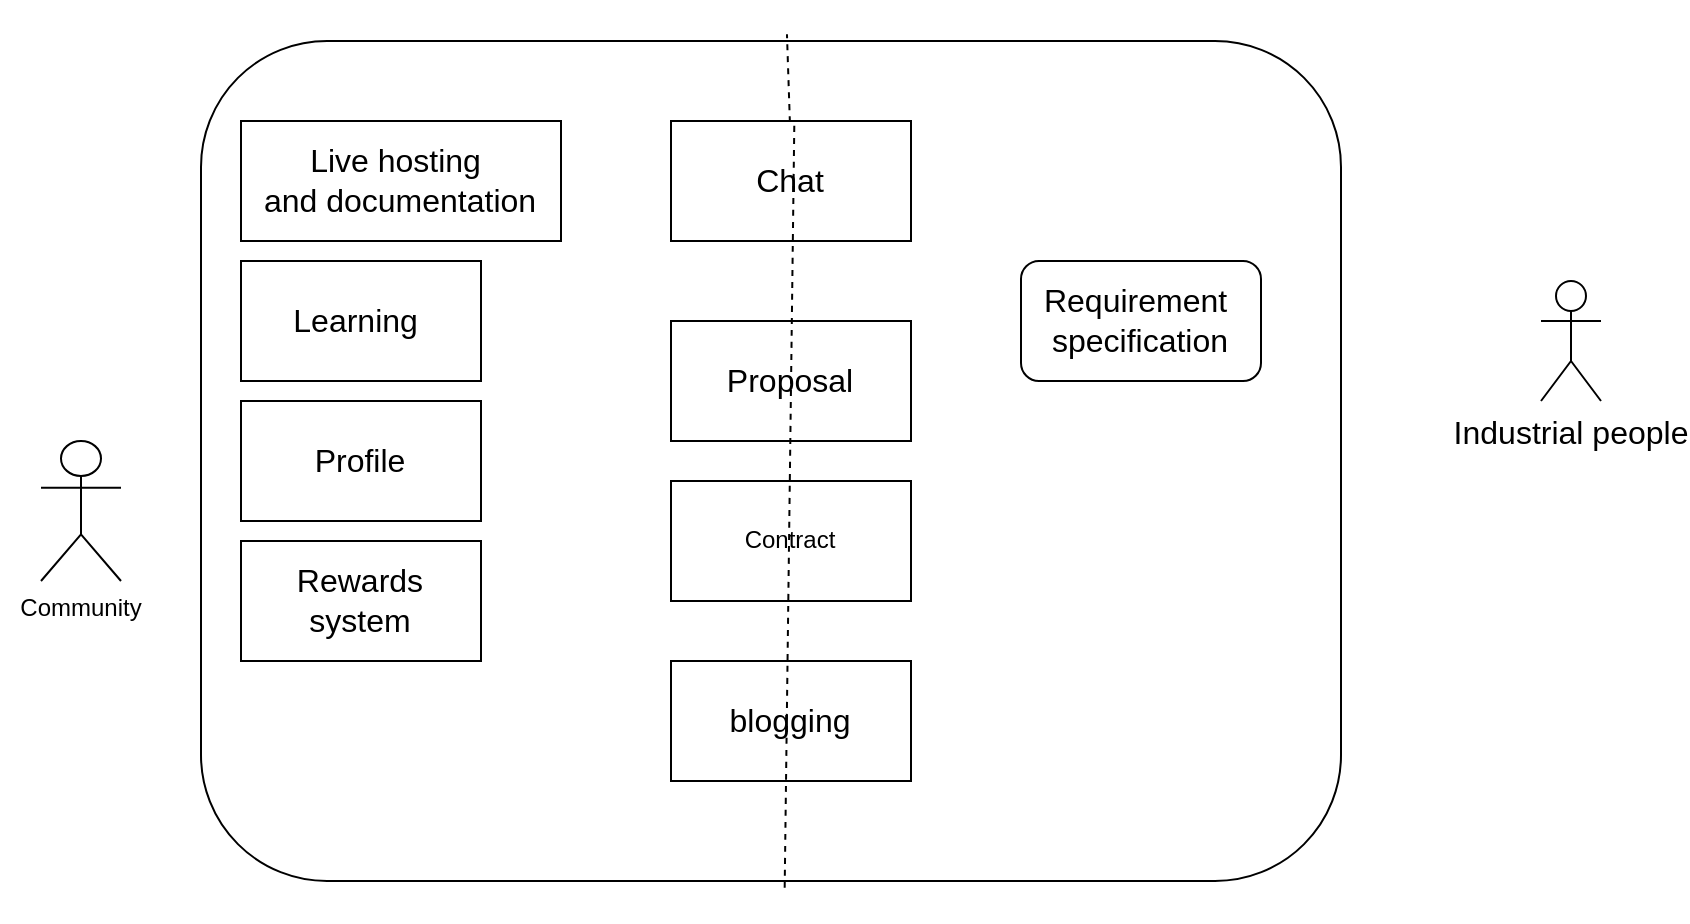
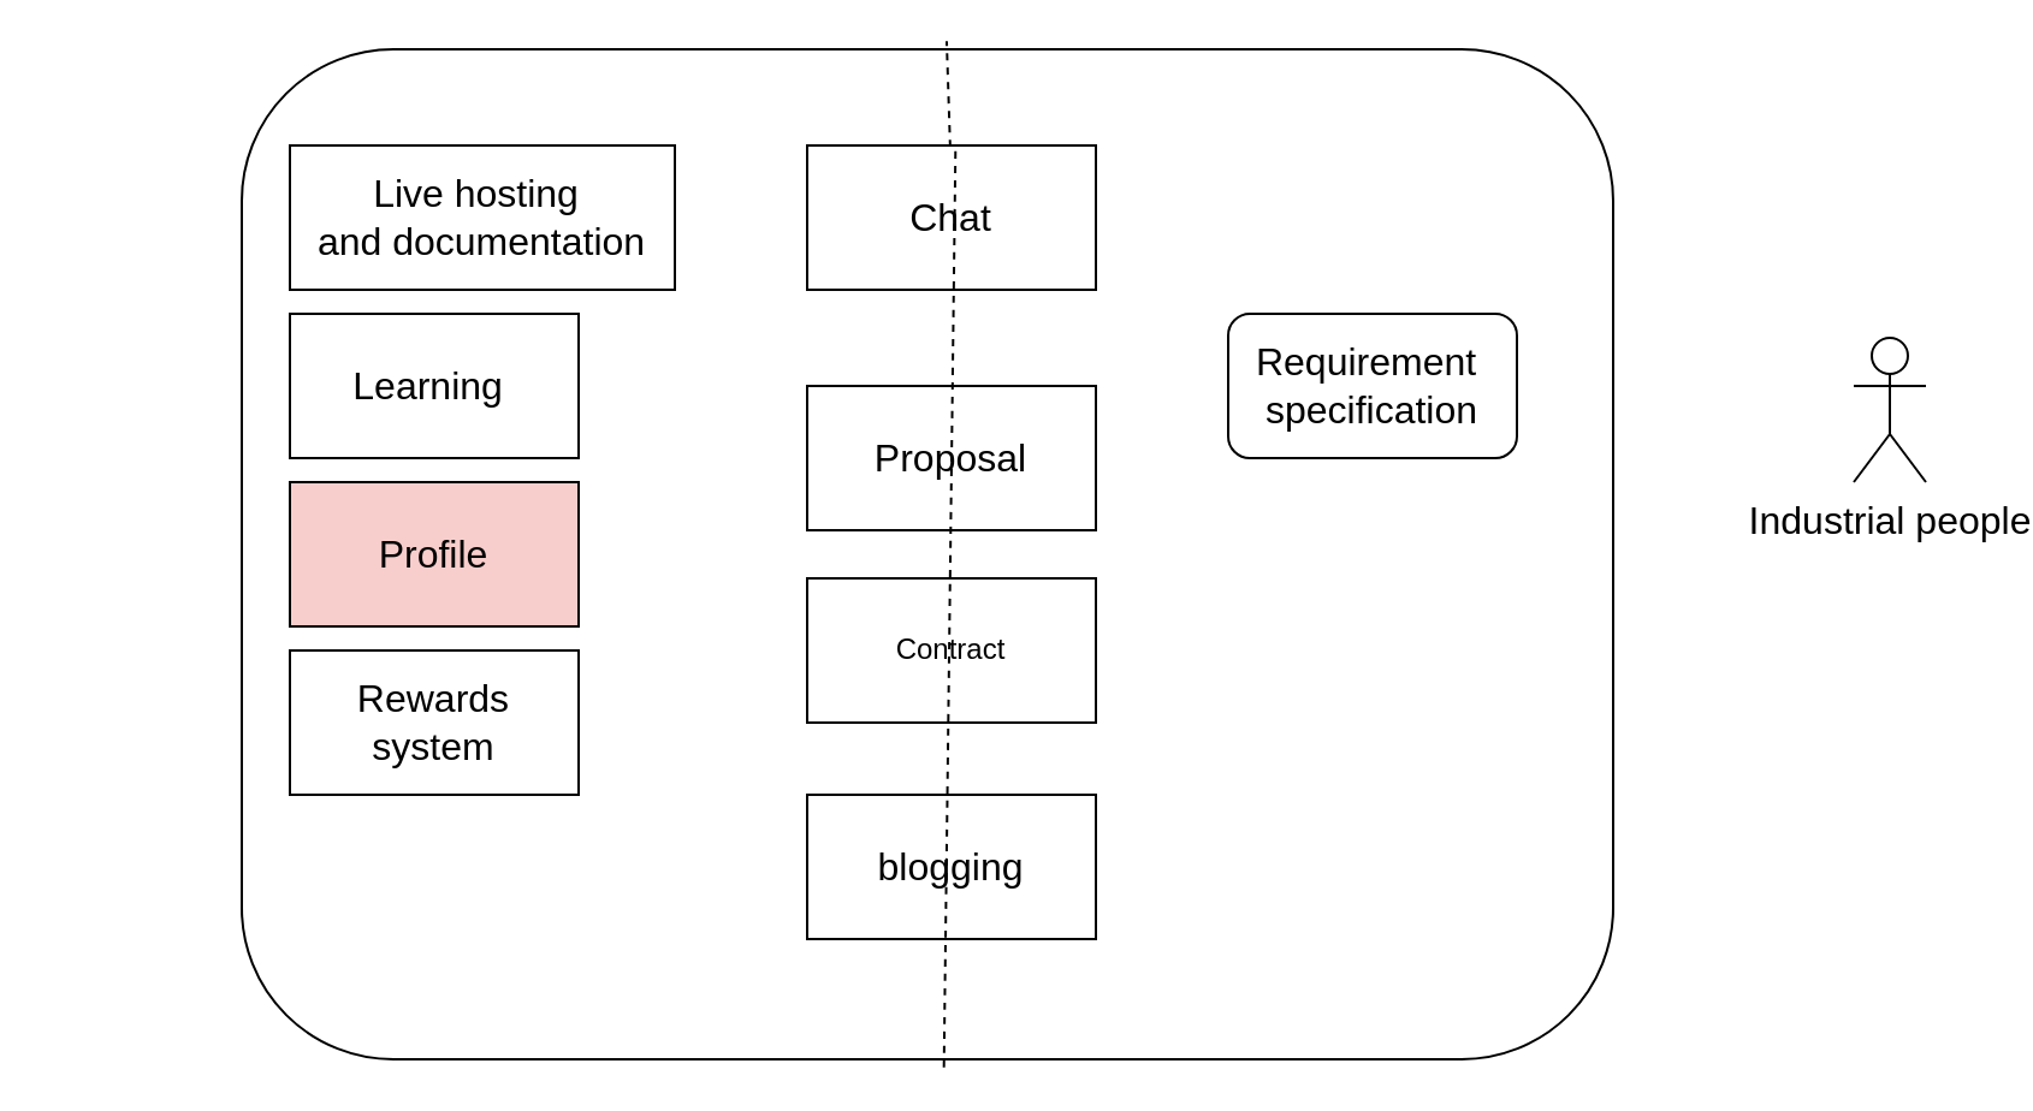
- <mxCell id="8" value="Profile" style="rounded=0;whiteSpace=wrap;html=1;fontSize=16;" parent="1" vertex="1"><mxGeometry x="120" y="200" width="120" height="60" as="geometry" /></mxCell>
+ <mxCell id="8" value="Profile" style="rounded=0;whiteSpace=wrap;html=1;fontSize=16;fillColor=#f8cecc;" parent="1" vertex="1"><mxGeometry x="120" y="200" width="120" height="60" as="geometry" /></mxCell>
- <mxCell id="13" value="Community" style="shape=umlActor;verticalLabelPosition=bottom;verticalAlign=top;html=1;outlineConnect=0;" vertex="1" parent="1"><mxGeometry x="20" y="220" width="40" height="70" as="geometry" /></mxCell>
